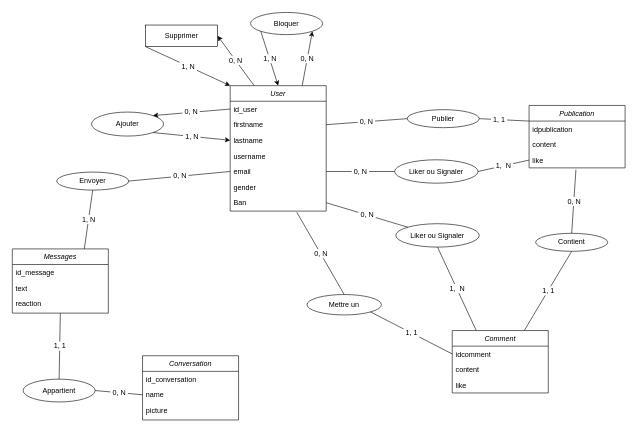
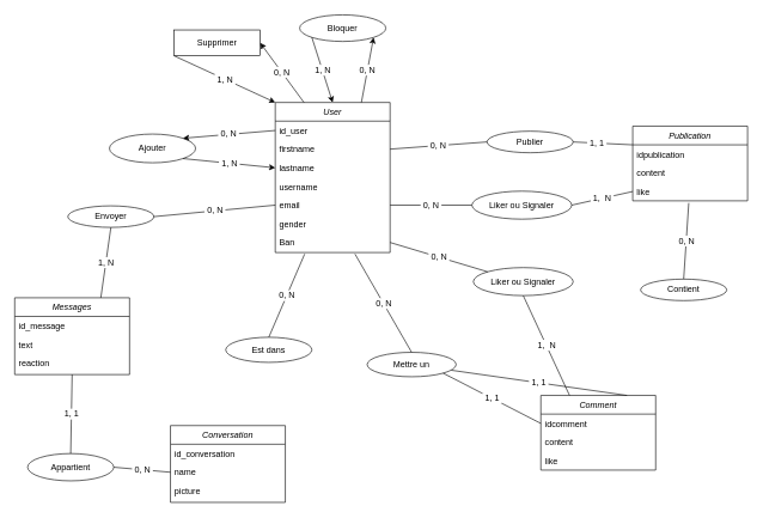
+ <mxCell id="37" value="&lt;font style=&quot;font-size: 12px&quot;&gt;&amp;nbsp;0, N&amp;nbsp;&lt;/font&gt;" style="endArrow=none;html=1;exitX=0.5;exitY=0;exitDx=0;exitDy=0;entryX=0.256;entryY=1.115;entryDx=0;entryDy=0;entryPerimeter=0;" parent="1" source="36" target="9" edge="1"><mxGeometry width="50" height="50" relative="1" as="geometry"><mxPoint x="283" y="402" as="sourcePoint" /><mxPoint x="413" y="398" as="targetPoint" /></mxGeometry></mxCell>
- <mxCell id="24" value="&lt;font style=&quot;font-size: 12px&quot;&gt;&amp;nbsp;1, 1&amp;nbsp;&lt;/font&gt;" style="endArrow=none;html=1;entryX=0.5;entryY=1;entryDx=0;entryDy=0;exitX=0.75;exitY=0;exitDx=0;exitDy=0;" parent="1" source="18" target="22" edge="1"><mxGeometry width="50" height="50" relative="1" as="geometry"><mxPoint x="583" y="492" as="sourcePoint" /><mxPoint x="633" y="442" as="targetPoint" /></mxGeometry></mxCell>
+ <mxCell id="24" value="&lt;font style=&quot;font-size: 12px&quot;&gt;&amp;nbsp;1, 1&amp;nbsp;&lt;/font&gt;" style="endArrow=none;html=1;exitX=0.75;exitY=0;exitDx=0;exitDy=0;" parent="1" source="18" target="41" edge="1"><mxGeometry width="50" height="50" relative="1" as="geometry"><mxPoint x="583" y="492" as="sourcePoint" /><mxPoint x="633" y="442" as="targetPoint" /></mxGeometry></mxCell>
+ <mxCell id="36" value="Est dans" style="ellipse;whiteSpace=wrap;html=1;" parent="1" vertex="1"><mxGeometry x="314" y="469" width="120" height="35" as="geometry" /></mxCell>
